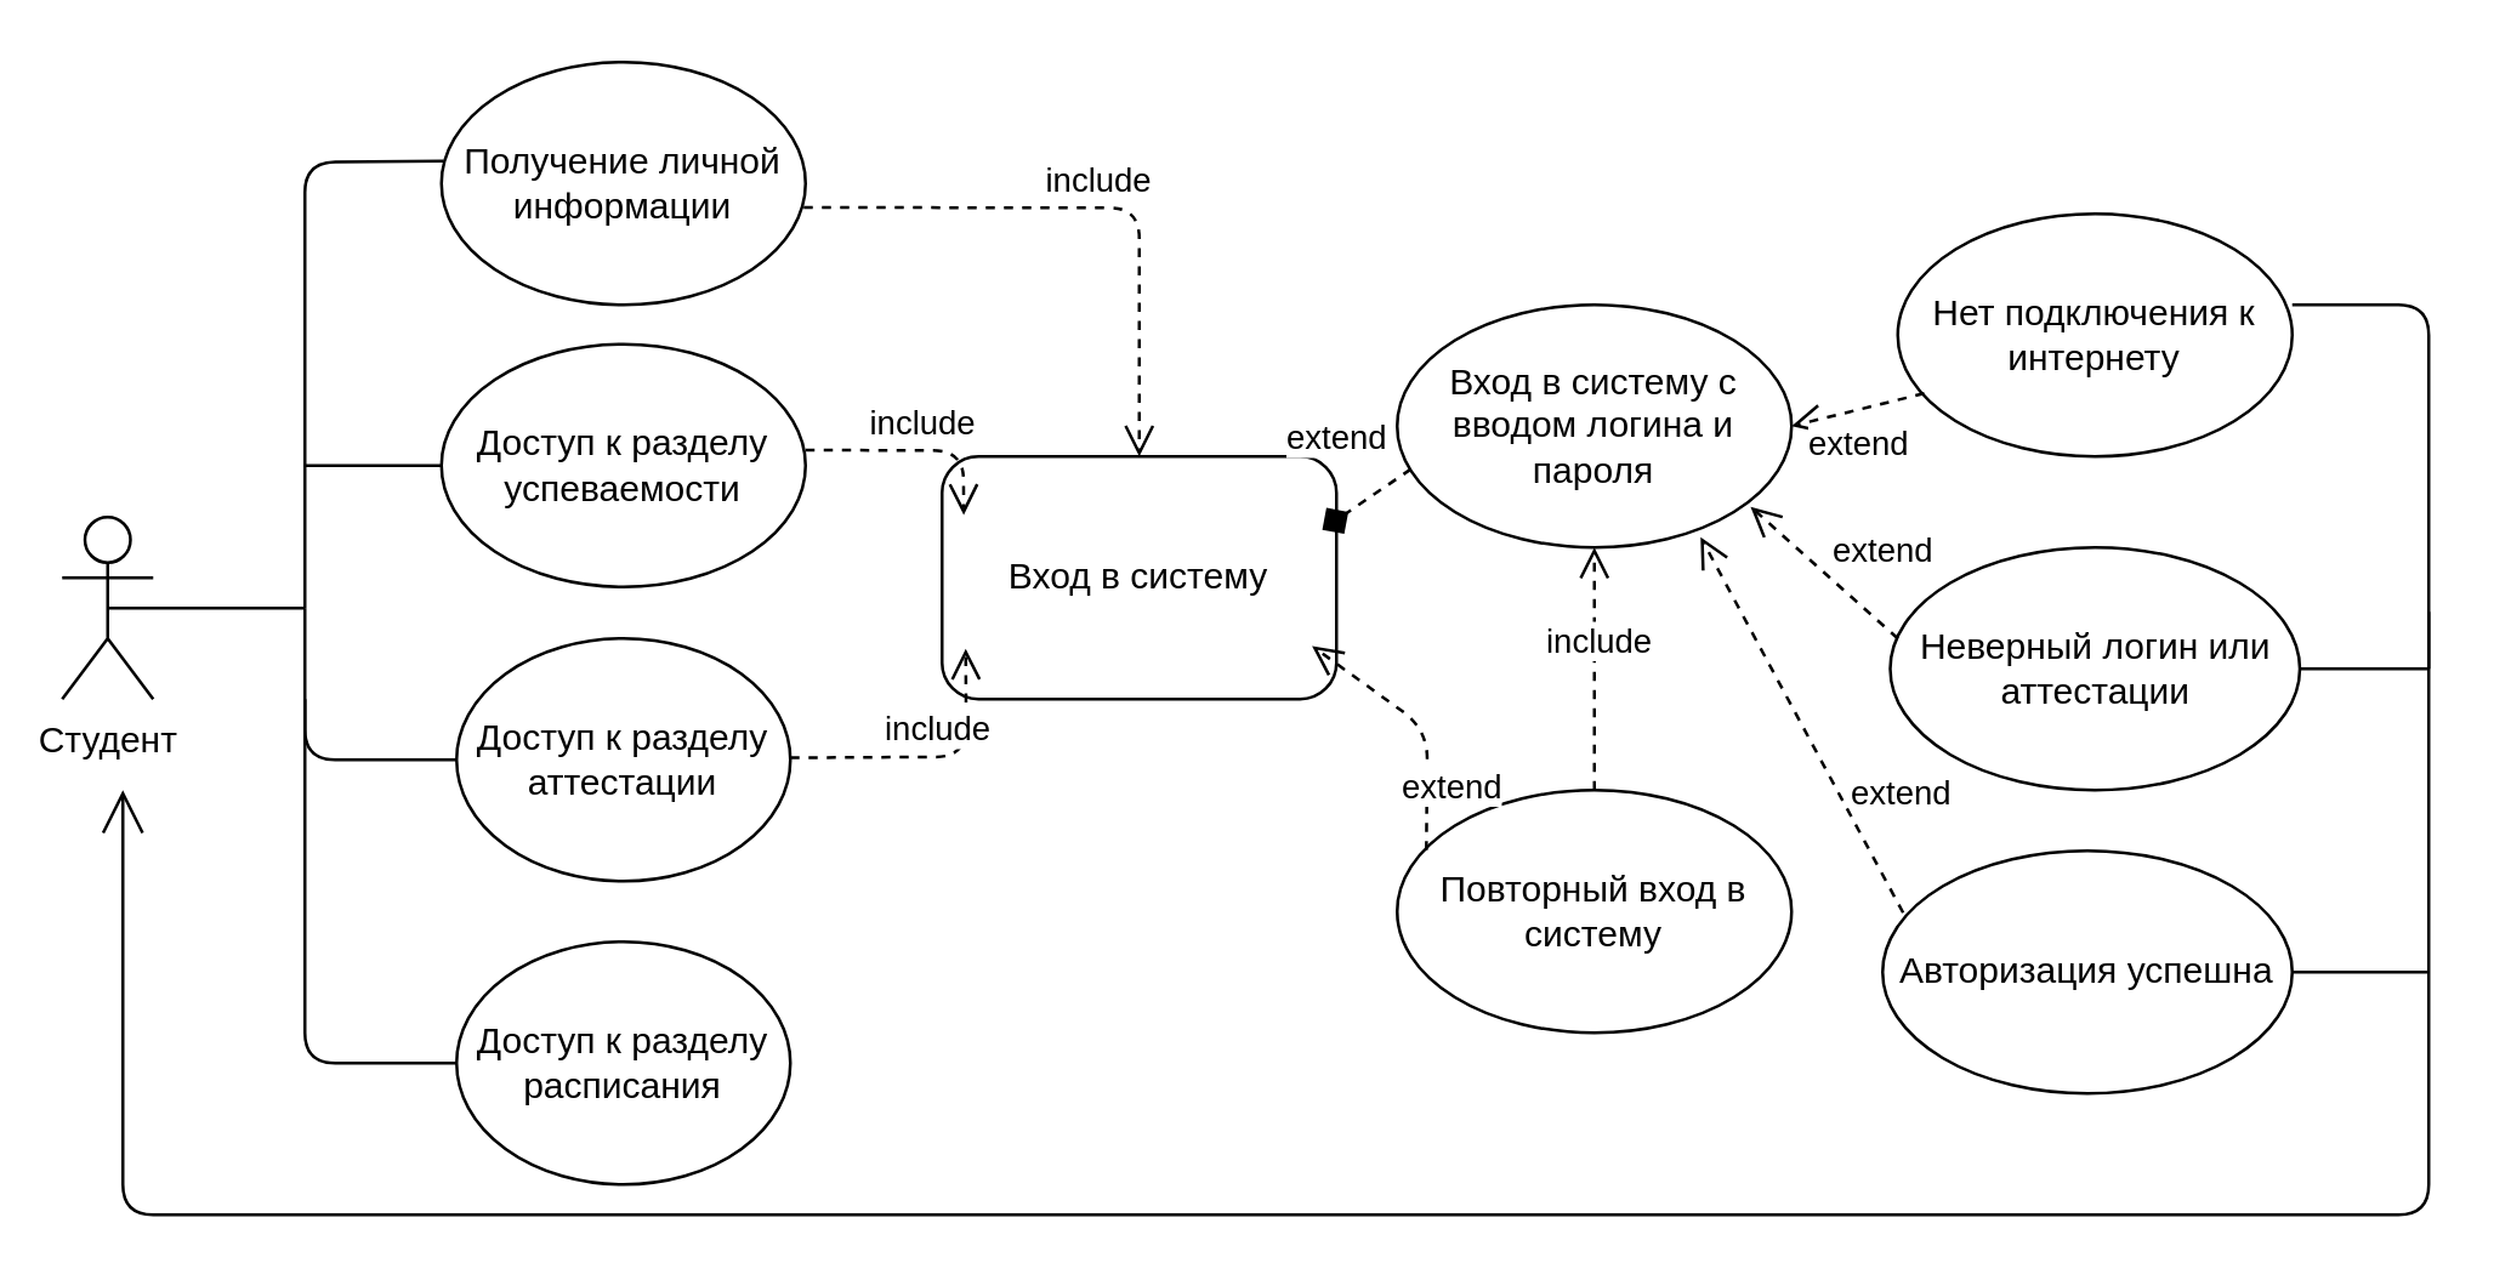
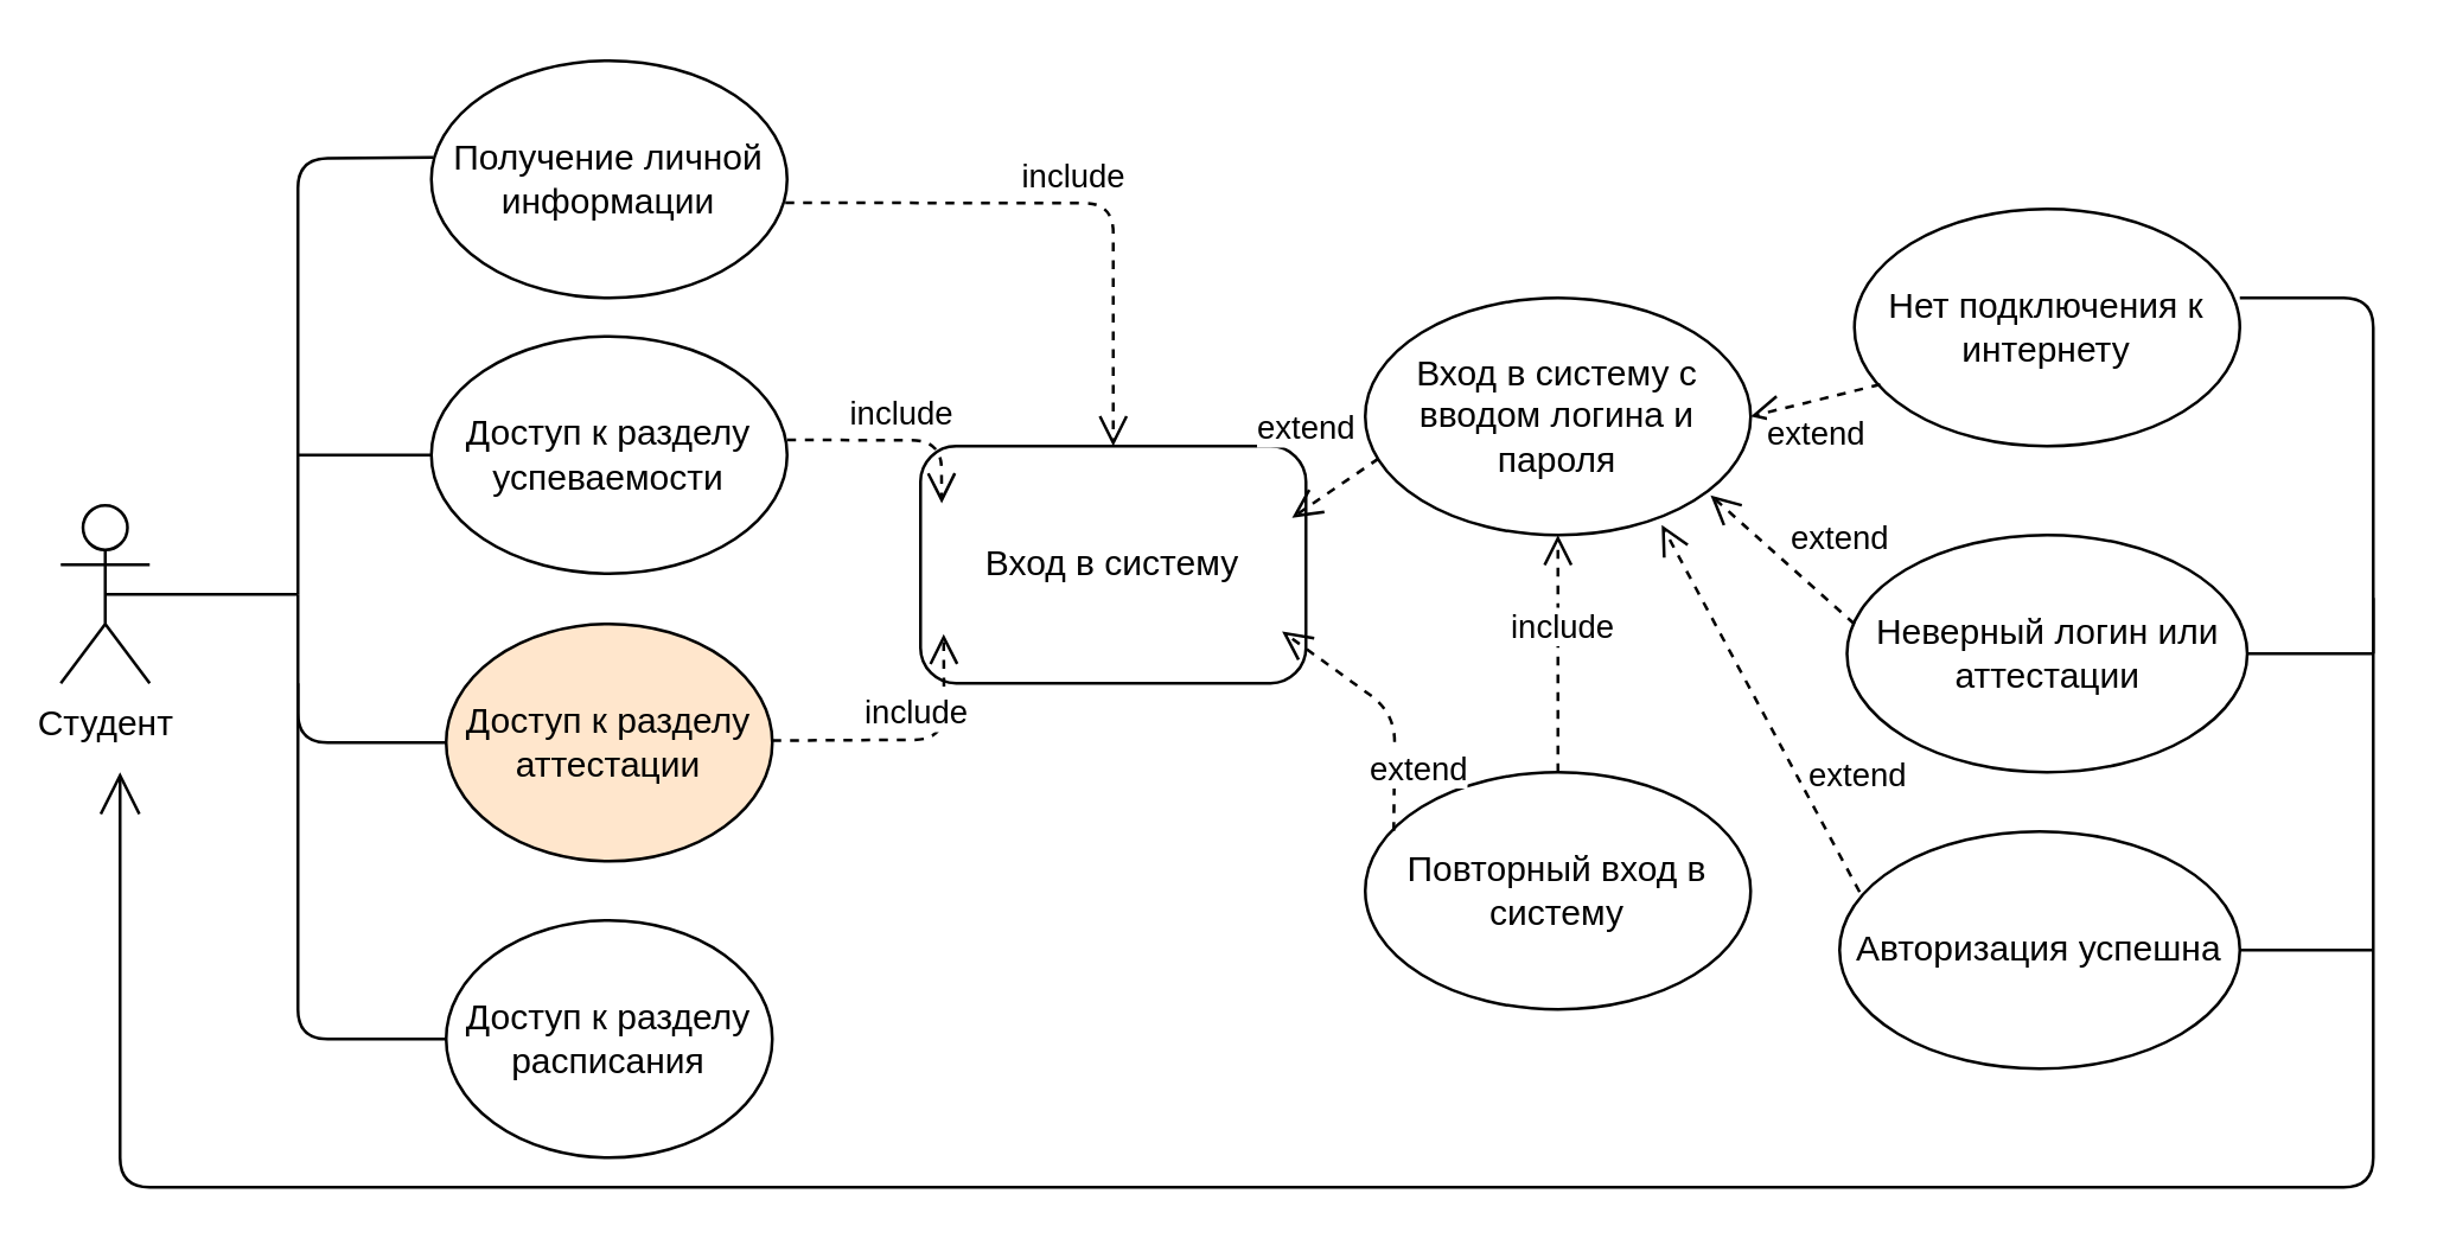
- <mxCell id="20" value="extend" style="html=1;verticalAlign=bottom;endArrow=diamond;dashed=1;endSize=8;entryX=0.964;entryY=0.302;entryDx=0;entryDy=0;entryPerimeter=0;exitX=0.035;exitY=0.677;exitDx=0;exitDy=0;exitPerimeter=0;" edge="1" parent="1" source="6" target="3"><mxGeometry x="0.097" y="-15" relative="1" as="geometry"><mxPoint x="460" y="10" as="sourcePoint" /><mxPoint x="570.6" y="92.08" as="targetPoint" /><Array as="points" /><mxPoint as="offset" /></mxGeometry></mxCell>
+ <mxCell id="20" value="extend" style="html=1;verticalAlign=bottom;endArrow=open;dashed=1;endSize=8;entryX=0.964;entryY=0.302;entryDx=0;entryDy=0;entryPerimeter=0;exitX=0.035;exitY=0.677;exitDx=0;exitDy=0;exitPerimeter=0;" edge="1" parent="1" source="6" target="3"><mxGeometry x="0.097" y="-15" relative="1" as="geometry"><mxPoint x="460" y="10" as="sourcePoint" /><mxPoint x="570.6" y="92.08" as="targetPoint" /><Array as="points" /><mxPoint as="offset" /></mxGeometry></mxCell>
- <mxCell id="4" value="Доступ к разделу аттестации" style="ellipse;whiteSpace=wrap;html=1;" vertex="1" parent="1"><mxGeometry x="150" y="210" width="110" height="80" as="geometry" /></mxCell>
+ <mxCell id="4" value="Доступ к разделу аттестации" style="ellipse;whiteSpace=wrap;html=1;fillColor=#ffe6cc;" vertex="1" parent="1"><mxGeometry x="150" y="210" width="110" height="80" as="geometry" /></mxCell>
